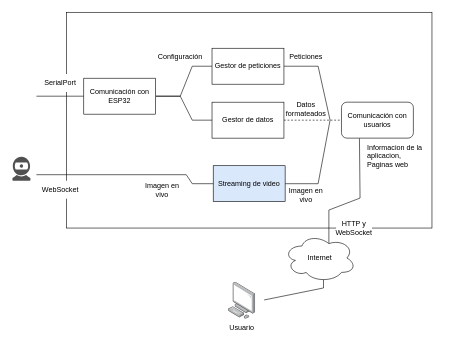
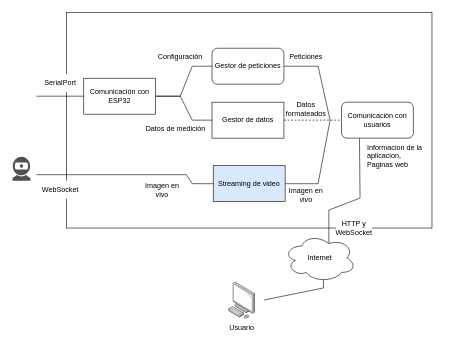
- <mxCell id="6" value="Gestor de peticiones" style="rounded=0;whiteSpace=wrap;html=1;" vertex="1" parent="1"><mxGeometry x="353" y="80" width="120" height="60" as="geometry" /></mxCell>
+ <mxCell id="6" value="Gestor de peticiones" style="whiteSpace=wrap;html=1;rounded=1;" vertex="1" parent="1"><mxGeometry x="353" y="80" width="120" height="60" as="geometry" /></mxCell>
+ <mxCell id="23" value="Datos de medición" style="text;html=1;strokeColor=none;fillColor=none;align=center;verticalAlign=middle;whiteSpace=wrap;rounded=0;" vertex="1" parent="1"><mxGeometry x="232" y="200" width="121" height="30" as="geometry" /></mxCell>
